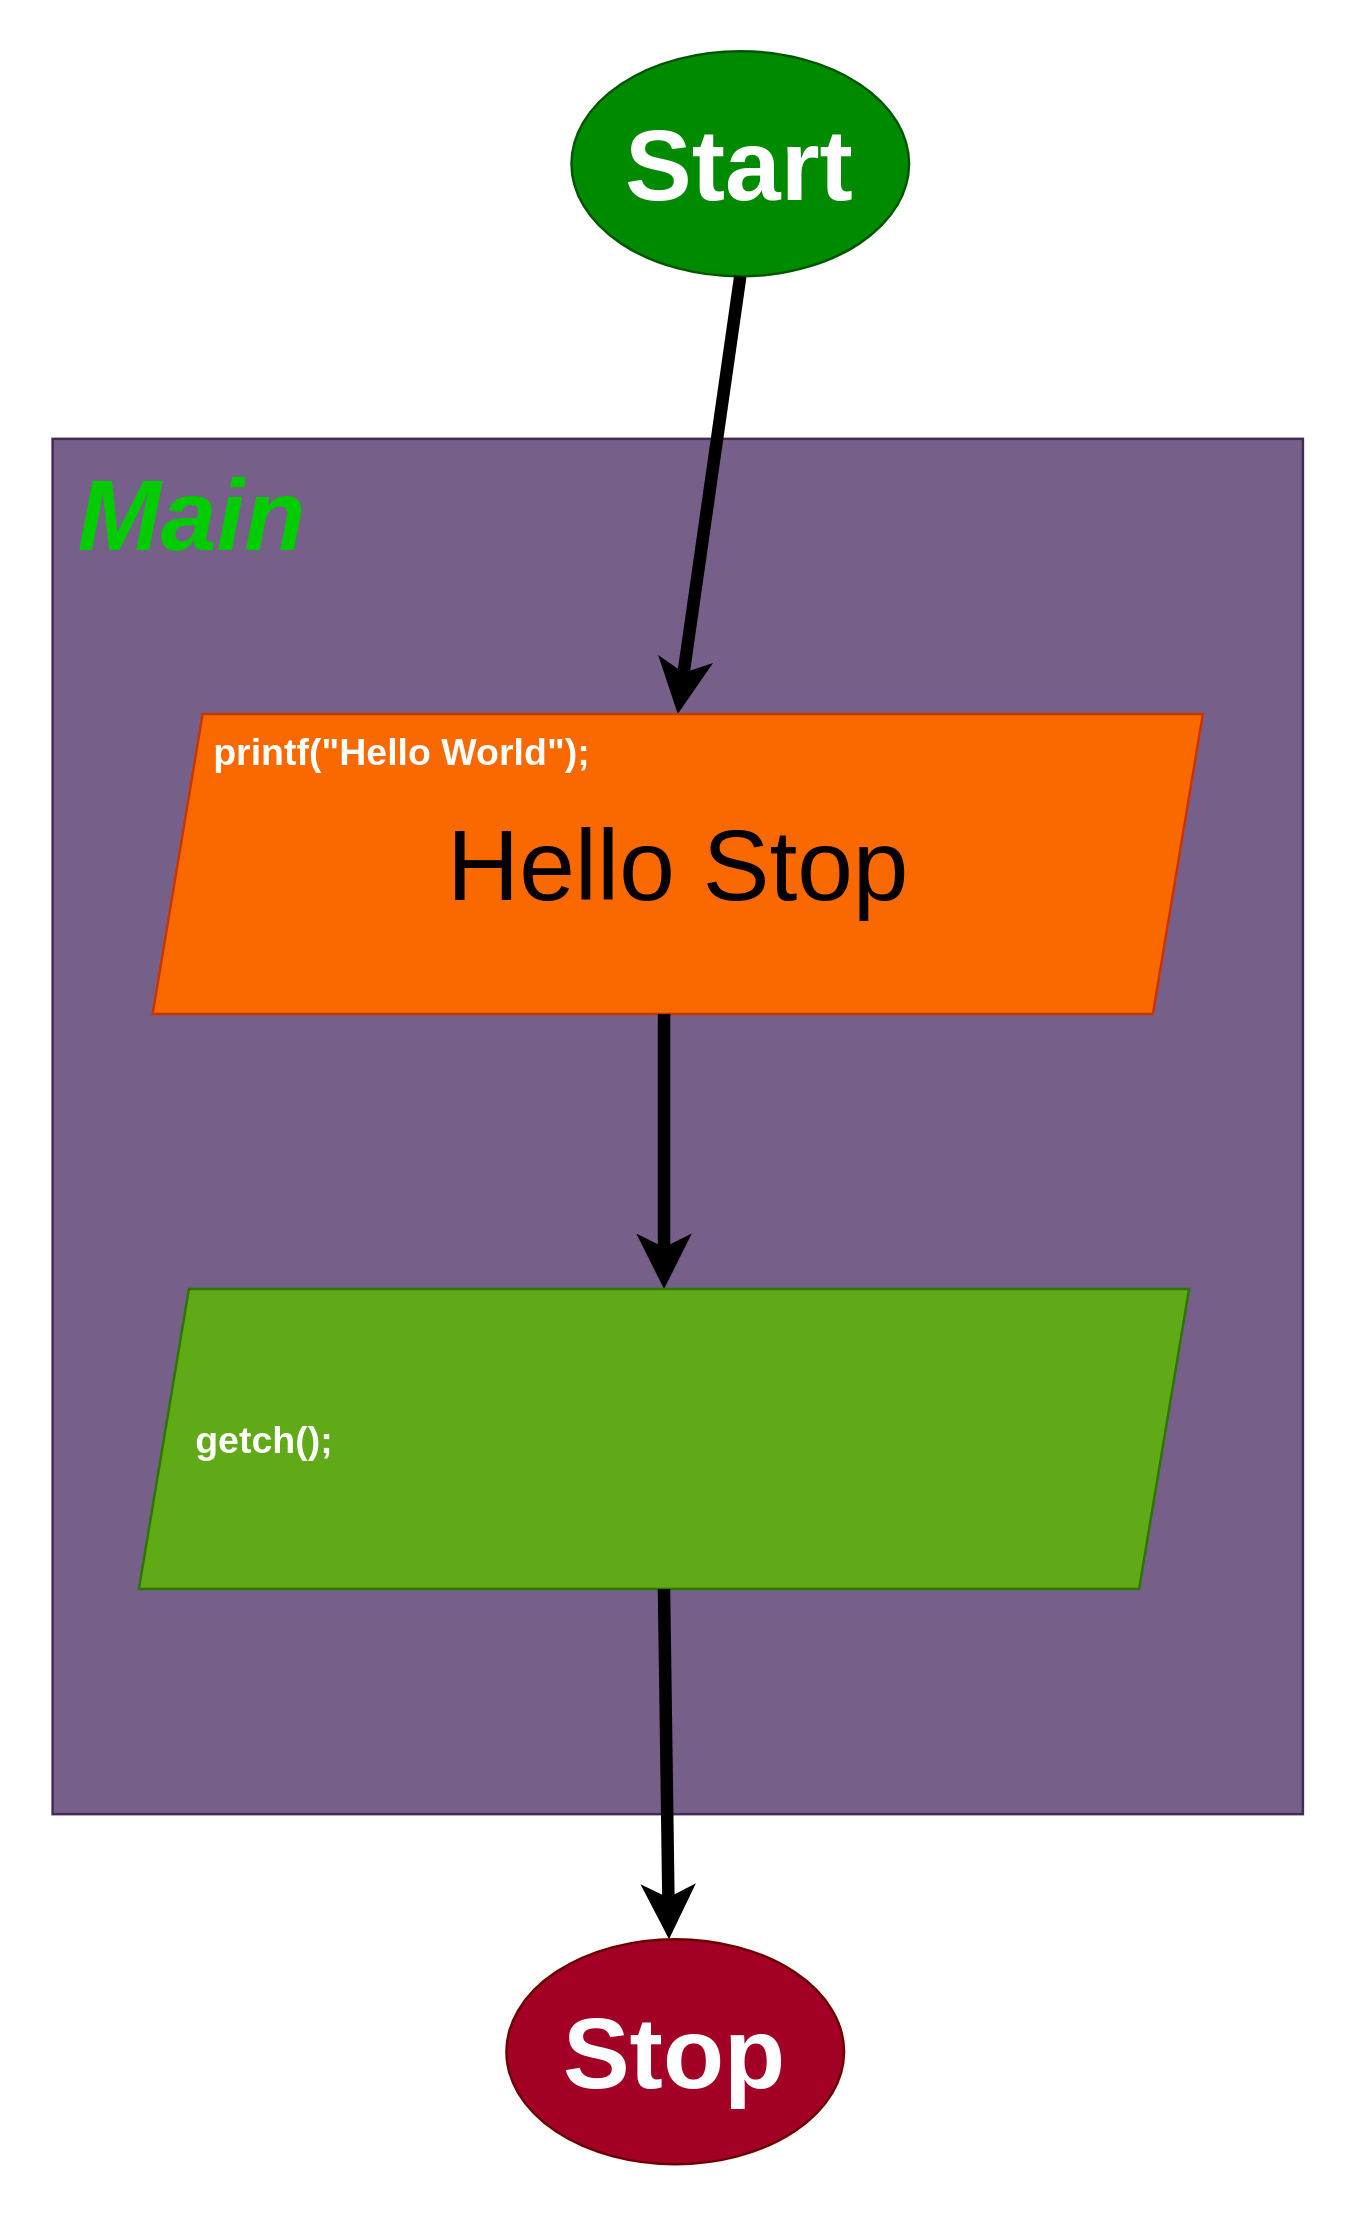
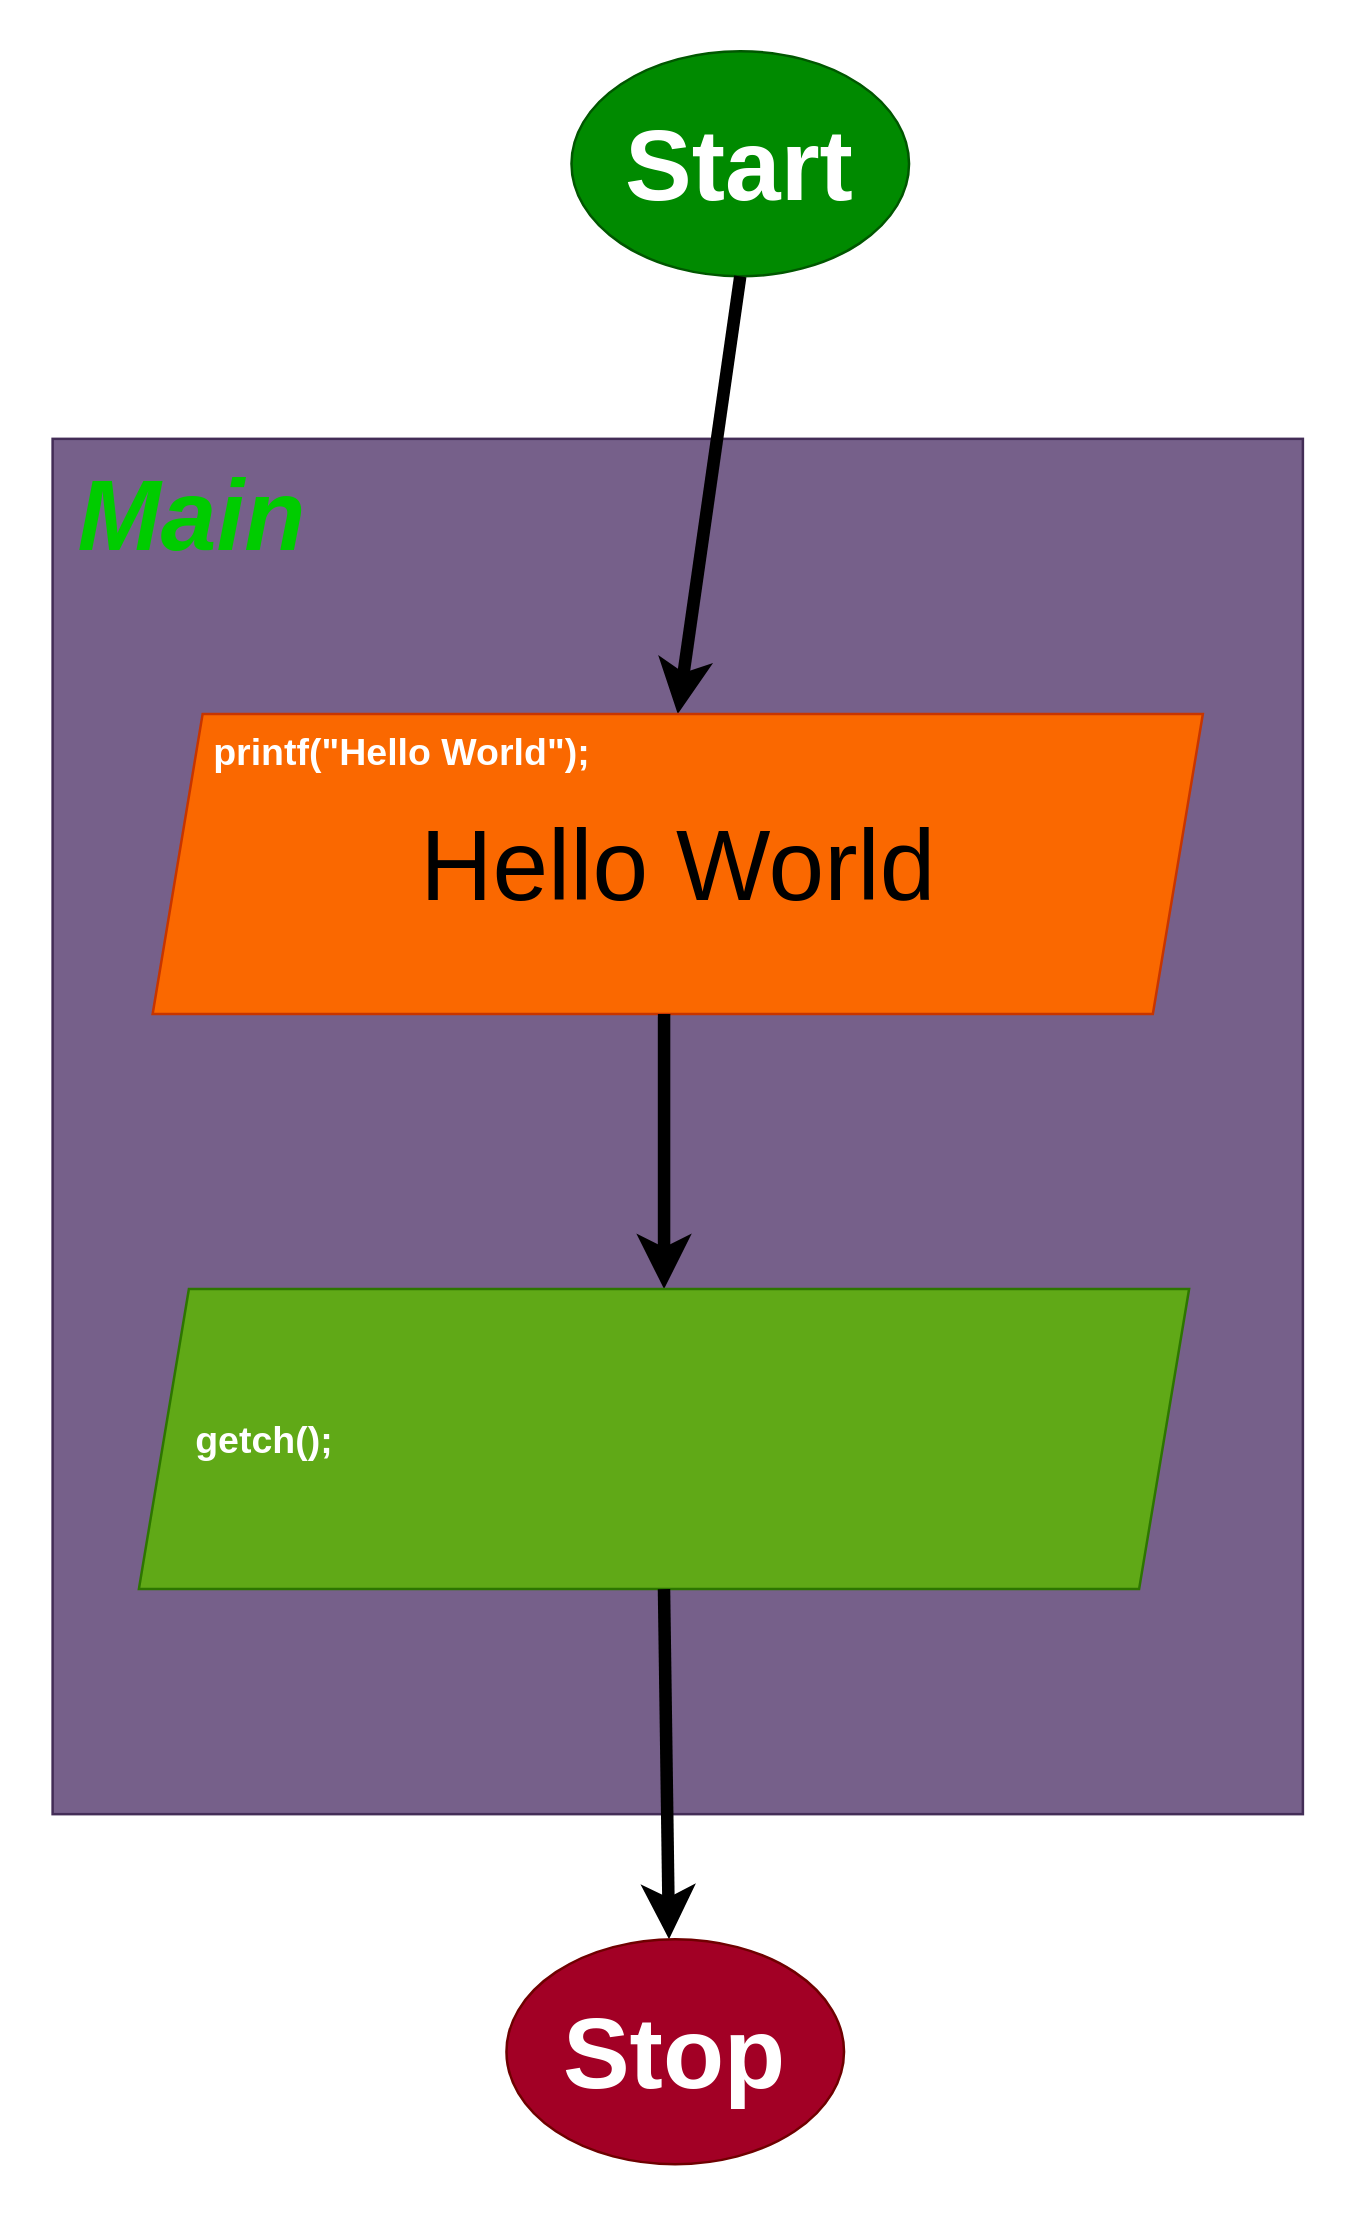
- <mxCell id="7" value="Hello Stop" style="shape=parallelogram;perimeter=parallelogramPerimeter;whiteSpace=wrap;html=1;fixedSize=1;fontSize=40;fontColor=#000000;fillColor=#fa6800;strokeColor=#C73500;" parent="1" vertex="1"><mxGeometry x="60.5" y="285" width="420" height="120" as="geometry" /></mxCell>
+ <mxCell id="7" value="Hello World" style="shape=parallelogram;perimeter=parallelogramPerimeter;whiteSpace=wrap;html=1;fixedSize=1;fontSize=40;fontColor=#000000;fillColor=#fa6800;strokeColor=#C73500;" parent="1" vertex="1"><mxGeometry x="60.5" y="285" width="420" height="120" as="geometry" /></mxCell>
